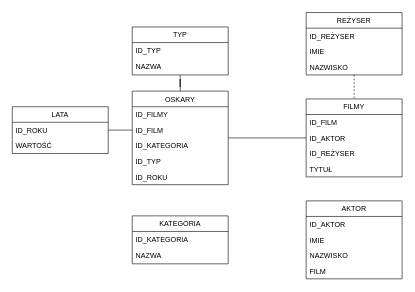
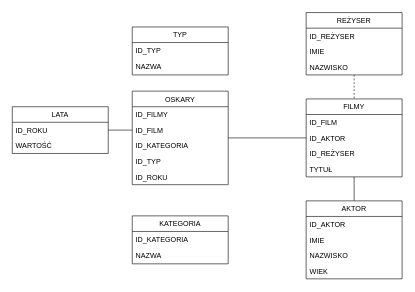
- <mxCell id="25" style="edgeStyle=orthogonalEdgeStyle;rounded=0;orthogonalLoop=1;jettySize=auto;html=1;entryX=0.5;entryY=0;entryDx=0;entryDy=0;endArrow=none;endFill=0;" edge="1" parent="1" source="26" target="3"><mxGeometry relative="1" as="geometry" /></mxCell>
+ <mxCell id="14" style="edgeStyle=orthogonalEdgeStyle;rounded=0;orthogonalLoop=1;jettySize=auto;html=1;entryX=0.5;entryY=1;entryDx=0;entryDy=0;endArrow=none;endFill=0;" edge="1" parent="1" source="15" target="9"><mxGeometry relative="1" as="geometry" /></mxCell>
- <mxCell id="19" value="FILM" style="text;align=left;verticalAlign=top;spacingLeft=4;spacingRight=4;overflow=hidden;rotatable=0;points=[[0,0.5],[1,0.5]];portConstraint=eastwest;" vertex="1" parent="15"><mxGeometry y="104" width="160" height="26" as="geometry" /></mxCell>
+ <mxCell id="19" value="WIEK" style="text;align=left;verticalAlign=top;spacingLeft=4;spacingRight=4;overflow=hidden;rotatable=0;points=[[0,0.5],[1,0.5]];portConstraint=eastwest;" vertex="1" parent="15"><mxGeometry y="104" width="160" height="26" as="geometry" /></mxCell>
